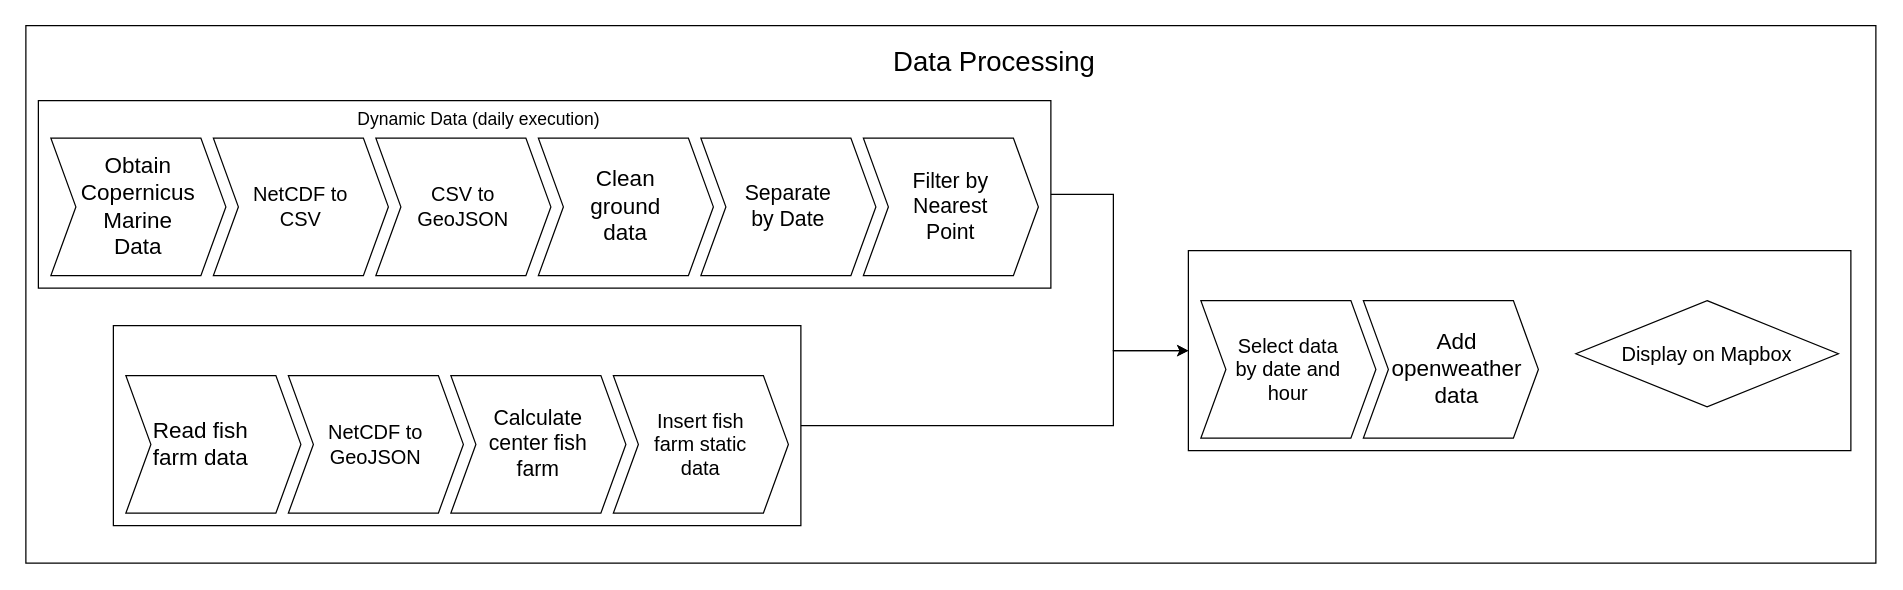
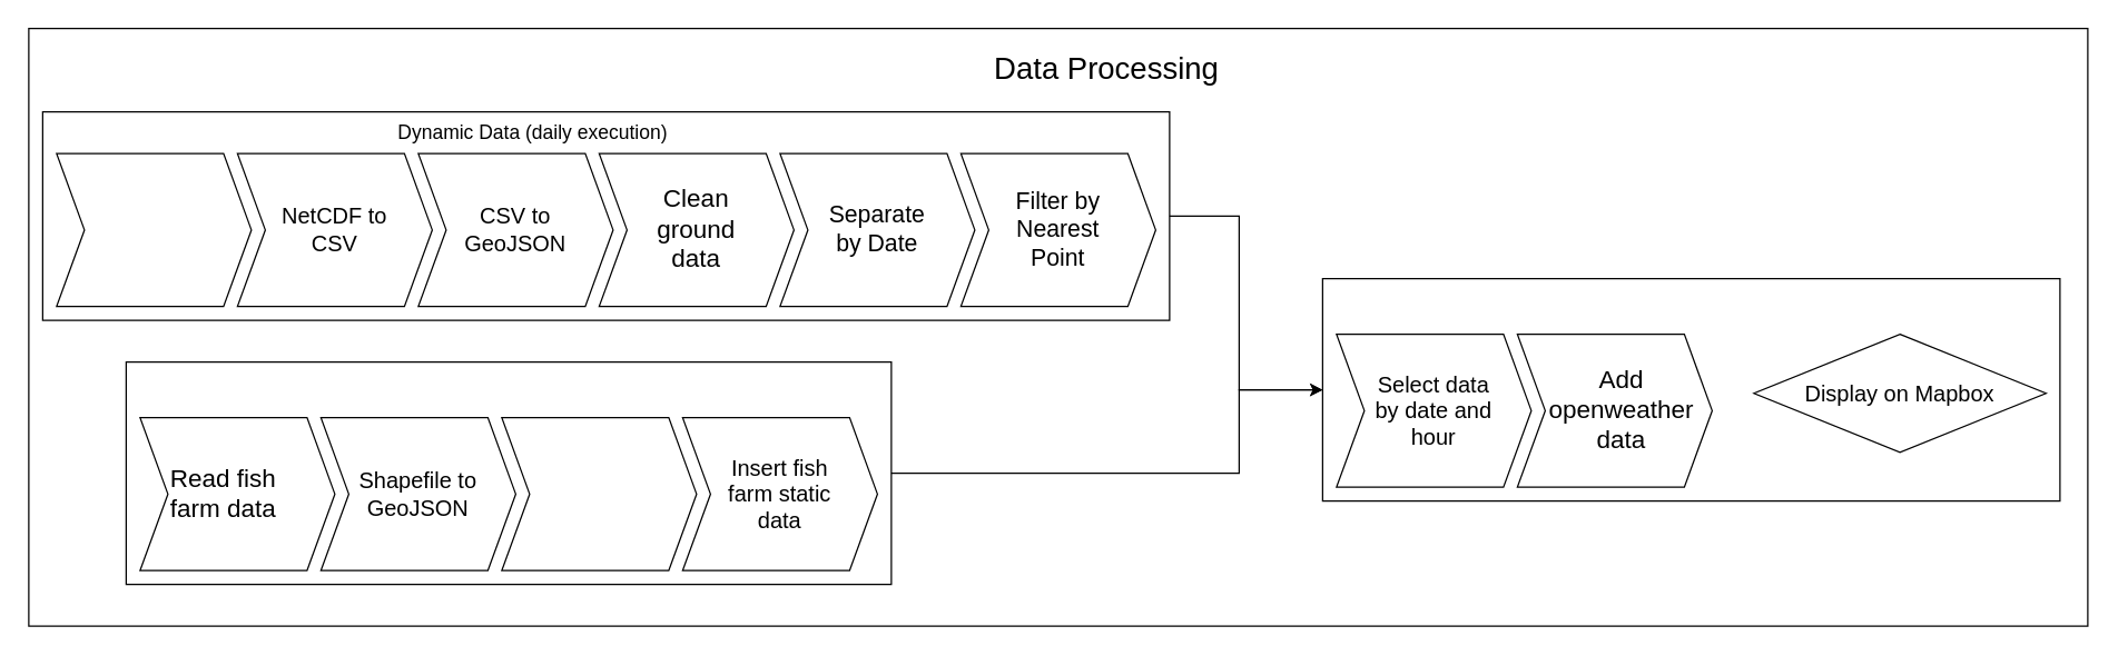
- <mxCell id="11" value="&lt;font style=&quot;font-size: 18px;&quot;&gt;Obtain Copernicus Marine Data&lt;/font&gt;" style="text;html=1;align=center;verticalAlign=middle;whiteSpace=wrap;rounded=0;" parent="1" vertex="1"><mxGeometry x="65" y="120" width="90" height="90" as="geometry" /></mxCell>
- <mxCell id="20" value="&lt;font style=&quot;font-size: 16px;&quot;&gt;NetCDF to GeoJSON&lt;/font&gt;" style="text;html=1;align=center;verticalAlign=middle;whiteSpace=wrap;rounded=0;" parent="1" vertex="1"><mxGeometry x="255" y="310" width="90" height="90" as="geometry" /></mxCell>
+ <mxCell id="20" value="&lt;font style=&quot;font-size: 16px;&quot;&gt;Shapefile to GeoJSON&lt;/font&gt;" style="text;html=1;align=center;verticalAlign=middle;whiteSpace=wrap;rounded=0;" parent="1" vertex="1"><mxGeometry x="255" y="310" width="90" height="90" as="geometry" /></mxCell>
- <mxCell id="16" value="&lt;font style=&quot;font-size: 17px;&quot;&gt;Calculate center fish farm&lt;/font&gt;" style="text;html=1;align=center;verticalAlign=middle;whiteSpace=wrap;rounded=0;" parent="1" vertex="1"><mxGeometry x="385" y="310" width="90" height="90" as="geometry" /></mxCell>
